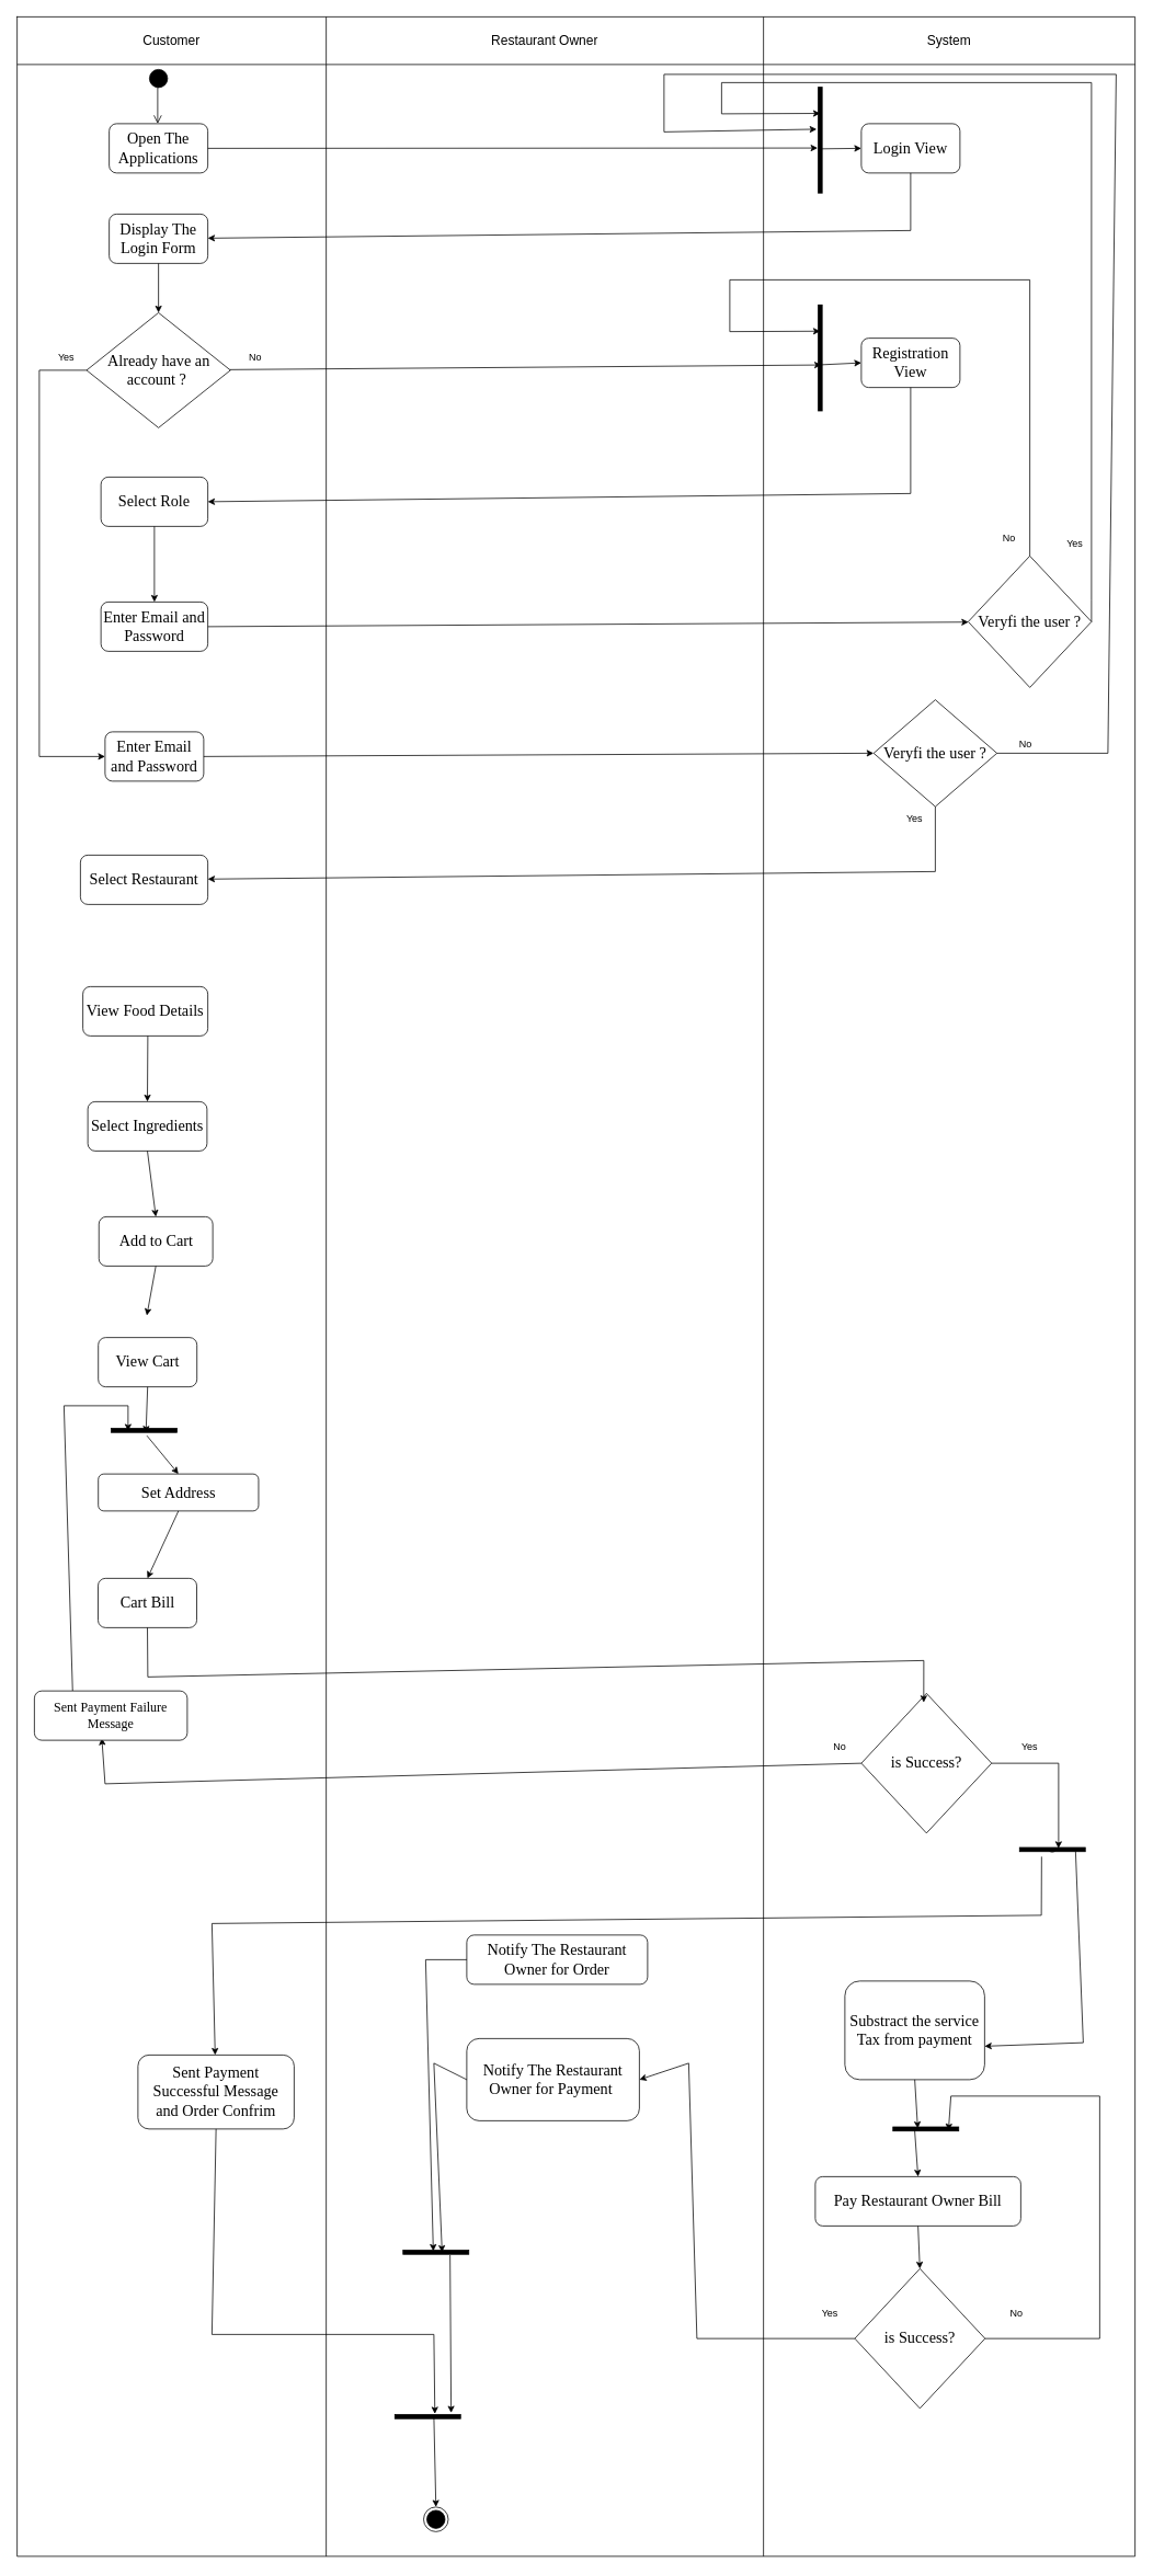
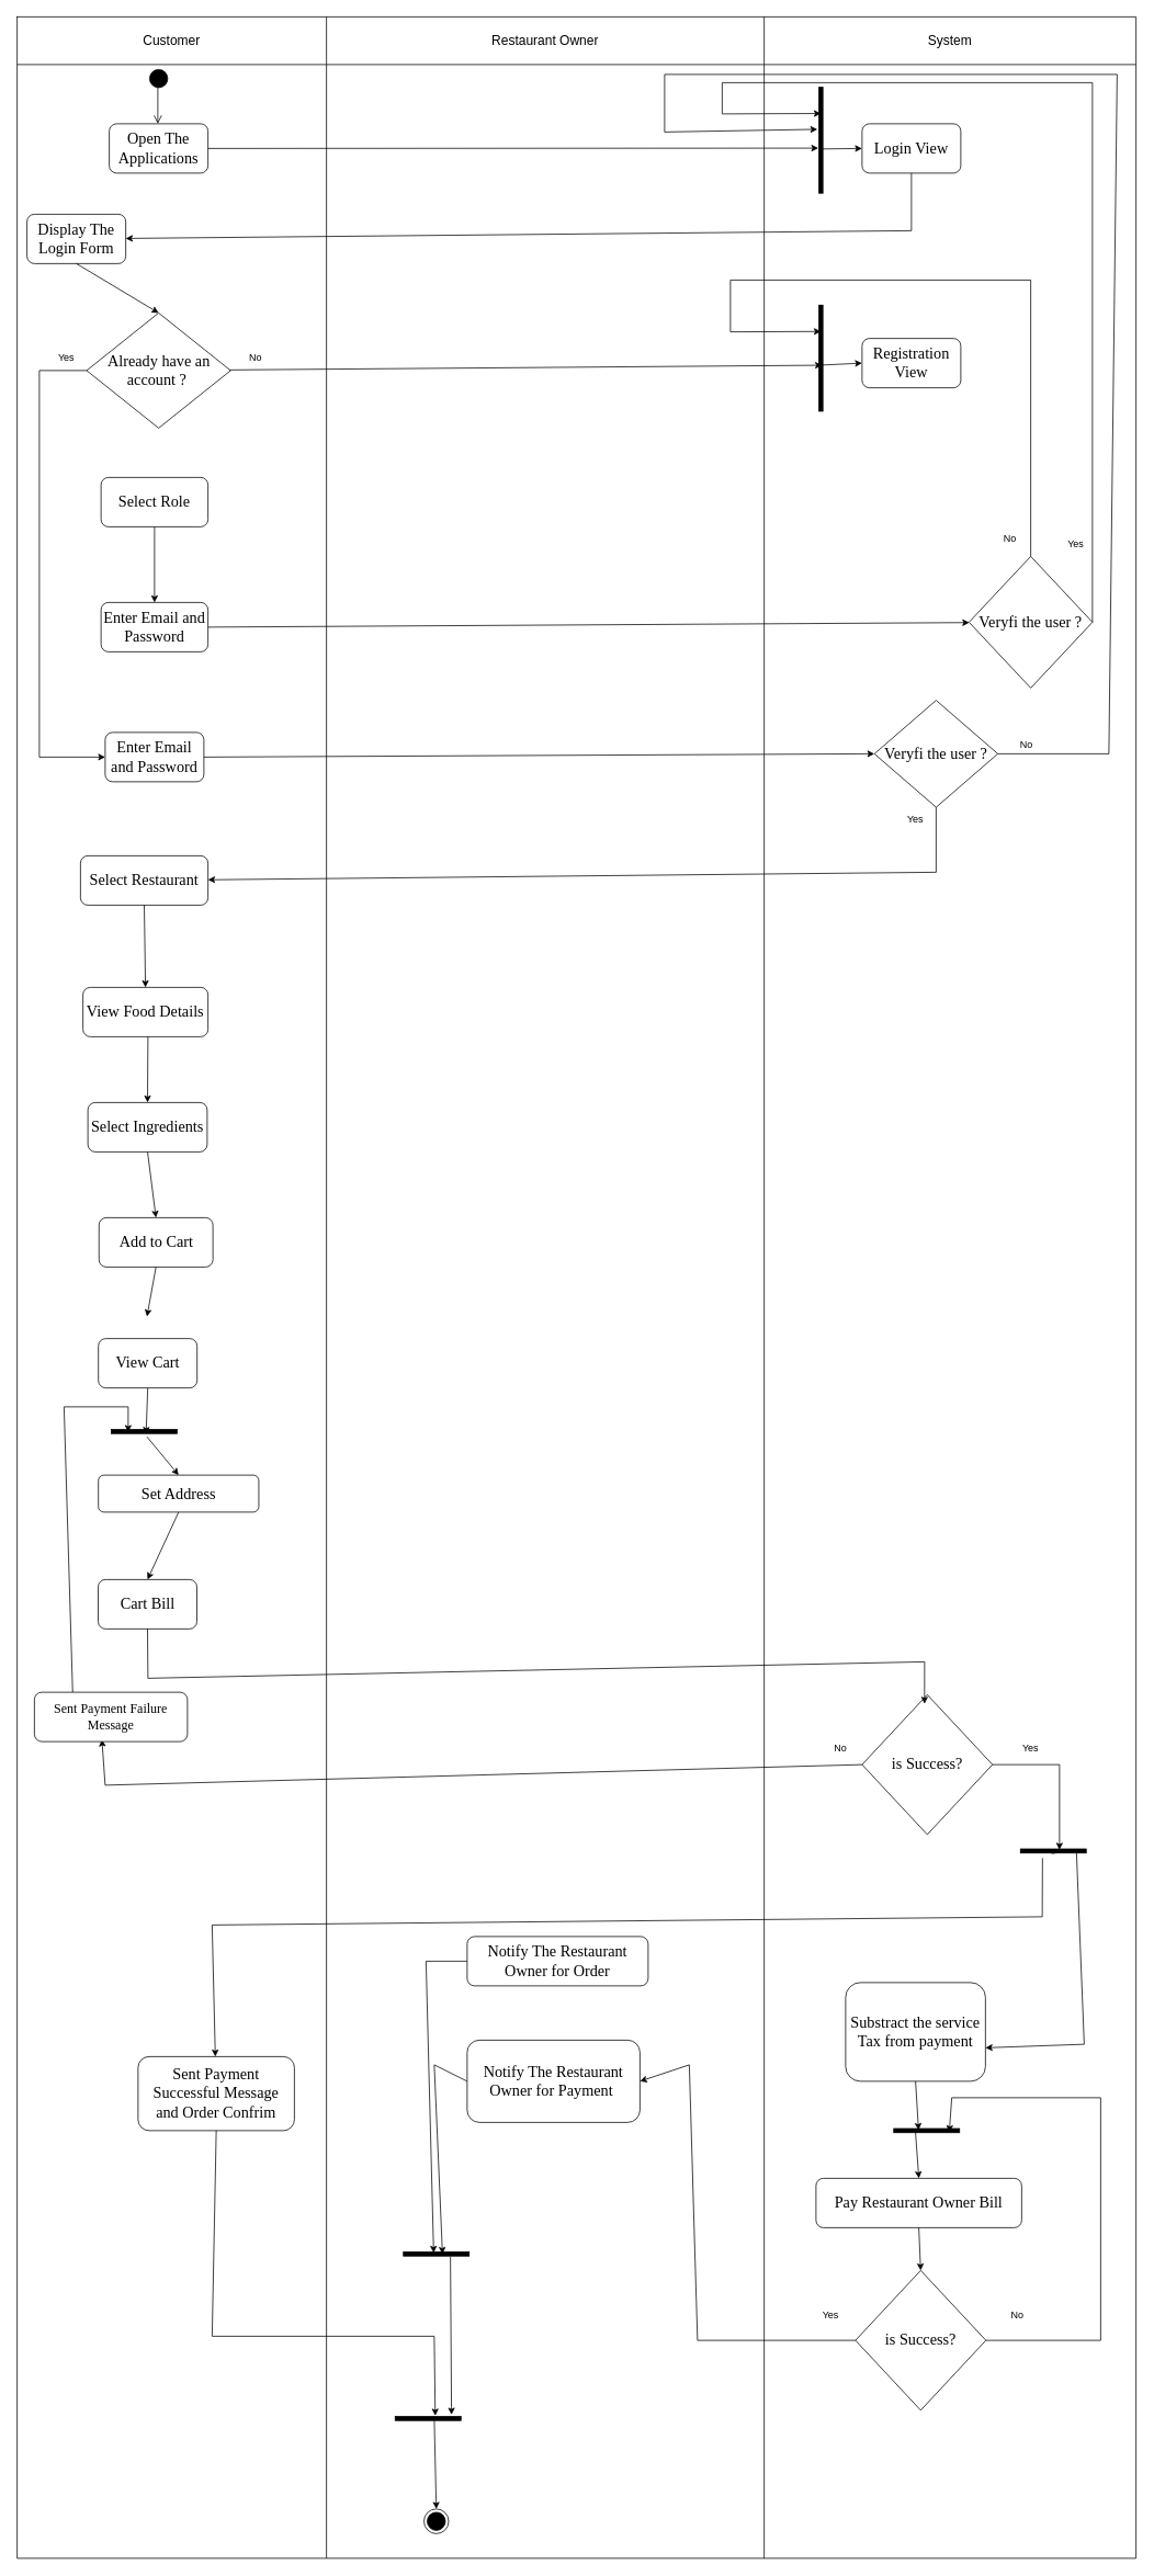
- <mxCell id="17" value="&lt;font face=&quot;Garamond&quot; style=&quot;font-size: 19px;&quot;&gt;Display The Login Form&lt;/font&gt;" style="rounded=1;whiteSpace=wrap;html=1;" parent="1" vertex="1"><mxGeometry x="132" y="260" width="120" height="60" as="geometry" /></mxCell>
+ <mxCell id="17" value="&lt;font face=&quot;Garamond&quot; style=&quot;font-size: 19px;&quot;&gt;Display The Login Form&lt;/font&gt;" style="rounded=1;whiteSpace=wrap;html=1;" parent="1" vertex="1"><mxGeometry x="32" y="260" width="120" height="60" as="geometry" /></mxCell>
- <mxCell id="24" value="" style="endArrow=classic;html=1;rounded=0;exitX=0.5;exitY=1;exitDx=0;exitDy=0;entryX=1;entryY=0.5;entryDx=0;entryDy=0;" parent="1" source="20" target="22" edge="1"><mxGeometry width="50" height="50" relative="1" as="geometry"><mxPoint x="597" y="660" as="sourcePoint" /><mxPoint x="647" y="610" as="targetPoint" /><Array as="points"><mxPoint x="1107" y="600" /></Array></mxGeometry></mxCell>
+ <mxCell id="42" value="" style="endArrow=classic;html=1;rounded=0;exitX=0.5;exitY=1;exitDx=0;exitDy=0;entryX=0.5;entryY=0;entryDx=0;entryDy=0;" parent="1" source="40" target="41" edge="1"><mxGeometry width="50" height="50" relative="1" as="geometry"><mxPoint x="657" y="1200" as="sourcePoint" /><mxPoint x="707" y="1150" as="targetPoint" /></mxGeometry></mxCell>
